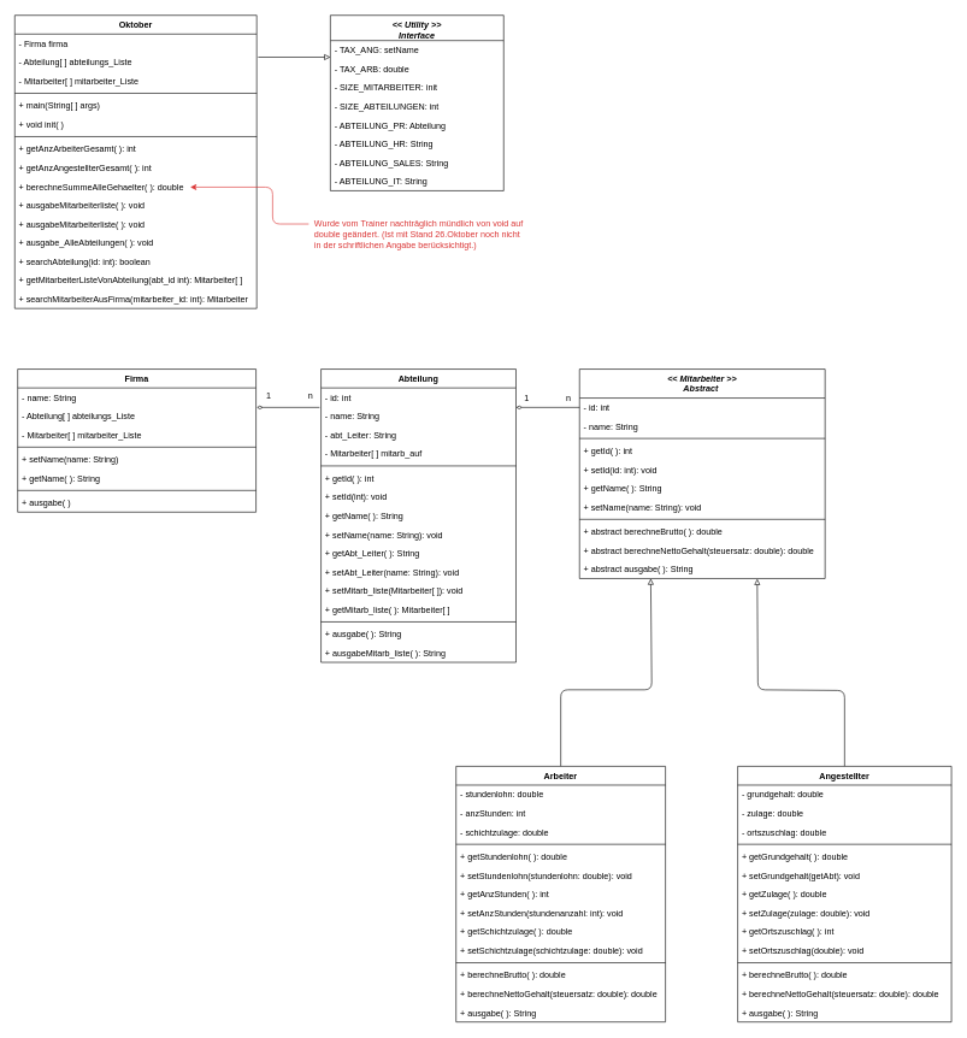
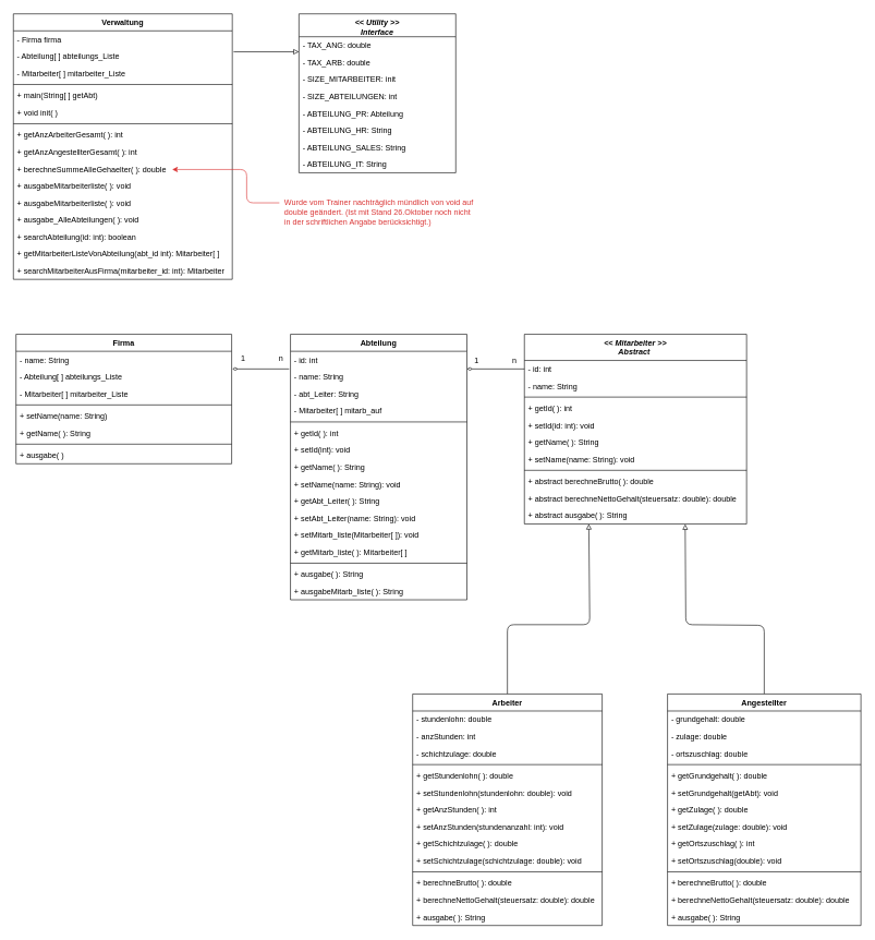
- <mxCell id="46" value="Oktober" style="swimlane;fontStyle=1;align=center;verticalAlign=top;childLayout=stackLayout;horizontal=1;startSize=26;horizontalStack=0;resizeParent=1;resizeParentMax=0;resizeLast=0;collapsible=1;marginBottom=0;" parent="1" vertex="1"><mxGeometry x="20" y="20" width="335" height="406" as="geometry" /></mxCell>
+ <mxCell id="46" value="Verwaltung" style="swimlane;fontStyle=1;align=center;verticalAlign=top;childLayout=stackLayout;horizontal=1;startSize=26;horizontalStack=0;resizeParent=1;resizeParentMax=0;resizeLast=0;collapsible=1;marginBottom=0;" parent="1" vertex="1"><mxGeometry x="20" y="20" width="335" height="406" as="geometry" /></mxCell>
- <mxCell id="97" value="- TAX_ANG: setName" style="text;strokeColor=none;fillColor=none;align=left;verticalAlign=top;spacingLeft=4;spacingRight=4;overflow=hidden;rotatable=0;points=[[0,0.5],[1,0.5]];portConstraint=eastwest;" parent="96" vertex="1"><mxGeometry y="35" width="240" height="26" as="geometry" /></mxCell>
+ <mxCell id="97" value="- TAX_ANG: double" style="text;strokeColor=none;fillColor=none;align=left;verticalAlign=top;spacingLeft=4;spacingRight=4;overflow=hidden;rotatable=0;points=[[0,0.5],[1,0.5]];portConstraint=eastwest;" parent="96" vertex="1"><mxGeometry y="35" width="240" height="26" as="geometry" /></mxCell>
- <mxCell id="51" value="+ main(String[ ] args)" style="text;strokeColor=none;fillColor=none;align=left;verticalAlign=top;spacingLeft=4;spacingRight=4;overflow=hidden;rotatable=0;points=[[0,0.5],[1,0.5]];portConstraint=eastwest;" parent="46" vertex="1"><mxGeometry y="112" width="335" height="26" as="geometry" /></mxCell>
+ <mxCell id="51" value="+ main(String[ ] getAbt)" style="text;strokeColor=none;fillColor=none;align=left;verticalAlign=top;spacingLeft=4;spacingRight=4;overflow=hidden;rotatable=0;points=[[0,0.5],[1,0.5]];portConstraint=eastwest;" parent="46" vertex="1"><mxGeometry y="112" width="335" height="26" as="geometry" /></mxCell>
